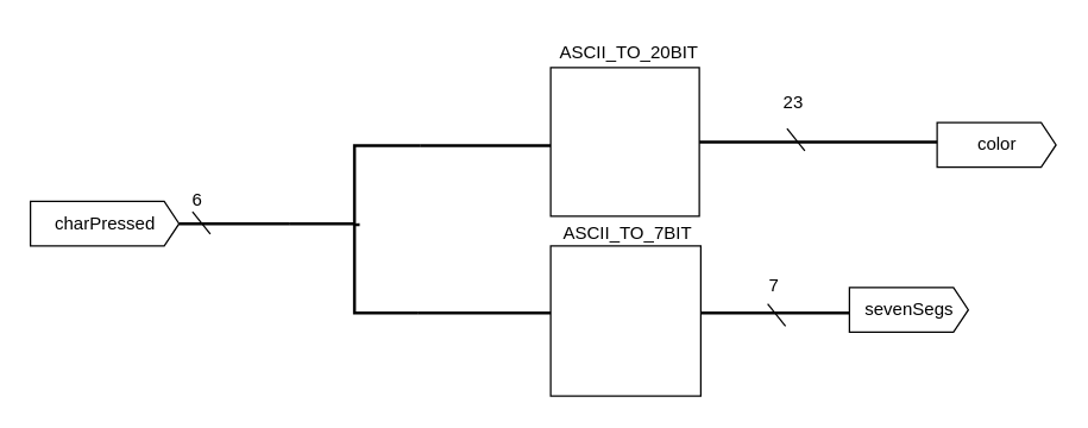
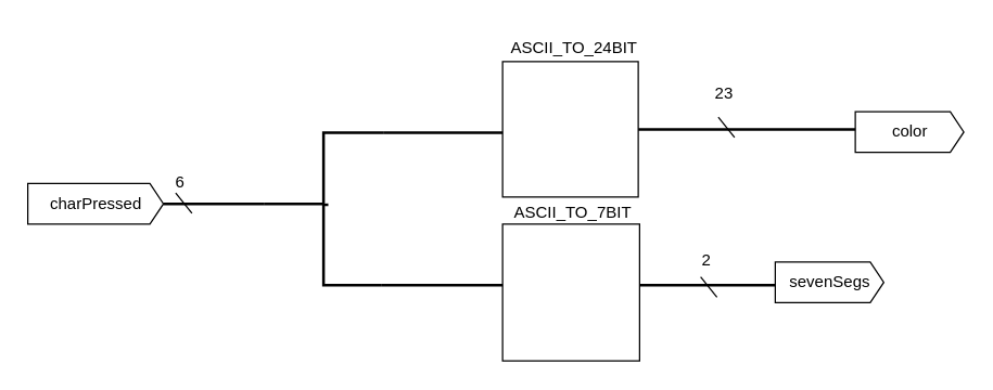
- <mxCell id="22" value="ASCII_TO_20BIT" style="text;html=1;strokeColor=none;fillColor=none;align=center;verticalAlign=middle;whiteSpace=wrap;rounded=0;" parent="1" vertex="1"><mxGeometry x="393" y="20" width="60" height="30" as="geometry" /></mxCell>
+ <mxCell id="22" value="ASCII_TO_24BIT" style="text;html=1;strokeColor=none;fillColor=none;align=center;verticalAlign=middle;whiteSpace=wrap;rounded=0;" parent="1" vertex="1"><mxGeometry x="393" y="20" width="60" height="30" as="geometry" /></mxCell>
- <mxCell id="19" value="7" style="text;html=1;align=center;verticalAlign=middle;resizable=0;points=[];autosize=1;strokeColor=none;fillColor=none;" parent="1" vertex="1"><mxGeometry x="507" y="178" width="26" height="27" as="geometry" /></mxCell>
+ <mxCell id="19" value="2" style="text;html=1;align=center;verticalAlign=middle;resizable=0;points=[];autosize=1;strokeColor=none;fillColor=none;" parent="1" vertex="1"><mxGeometry x="507" y="178" width="26" height="27" as="geometry" /></mxCell>
